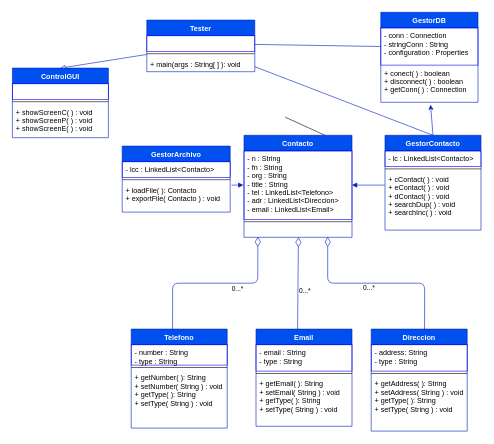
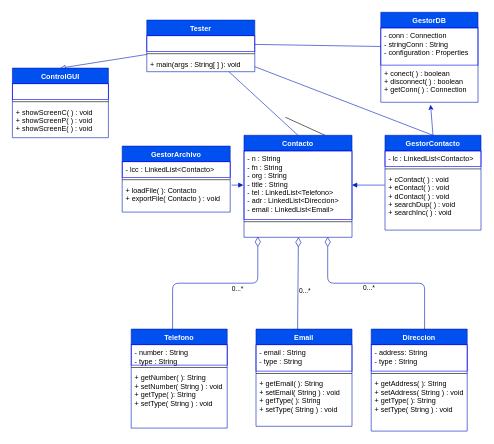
+ <mxCell id="24" style="edgeStyle=none;rounded=0;orthogonalLoop=1;jettySize=auto;html=1;entryX=0.5;entryY=0;entryDx=0;entryDy=0;endArrow=none;endFill=0;fillColor=#0050ef;strokeColor=#001DBC;" edge="1" parent="1" source="26" target="3"><mxGeometry relative="1" as="geometry" /></mxCell>
